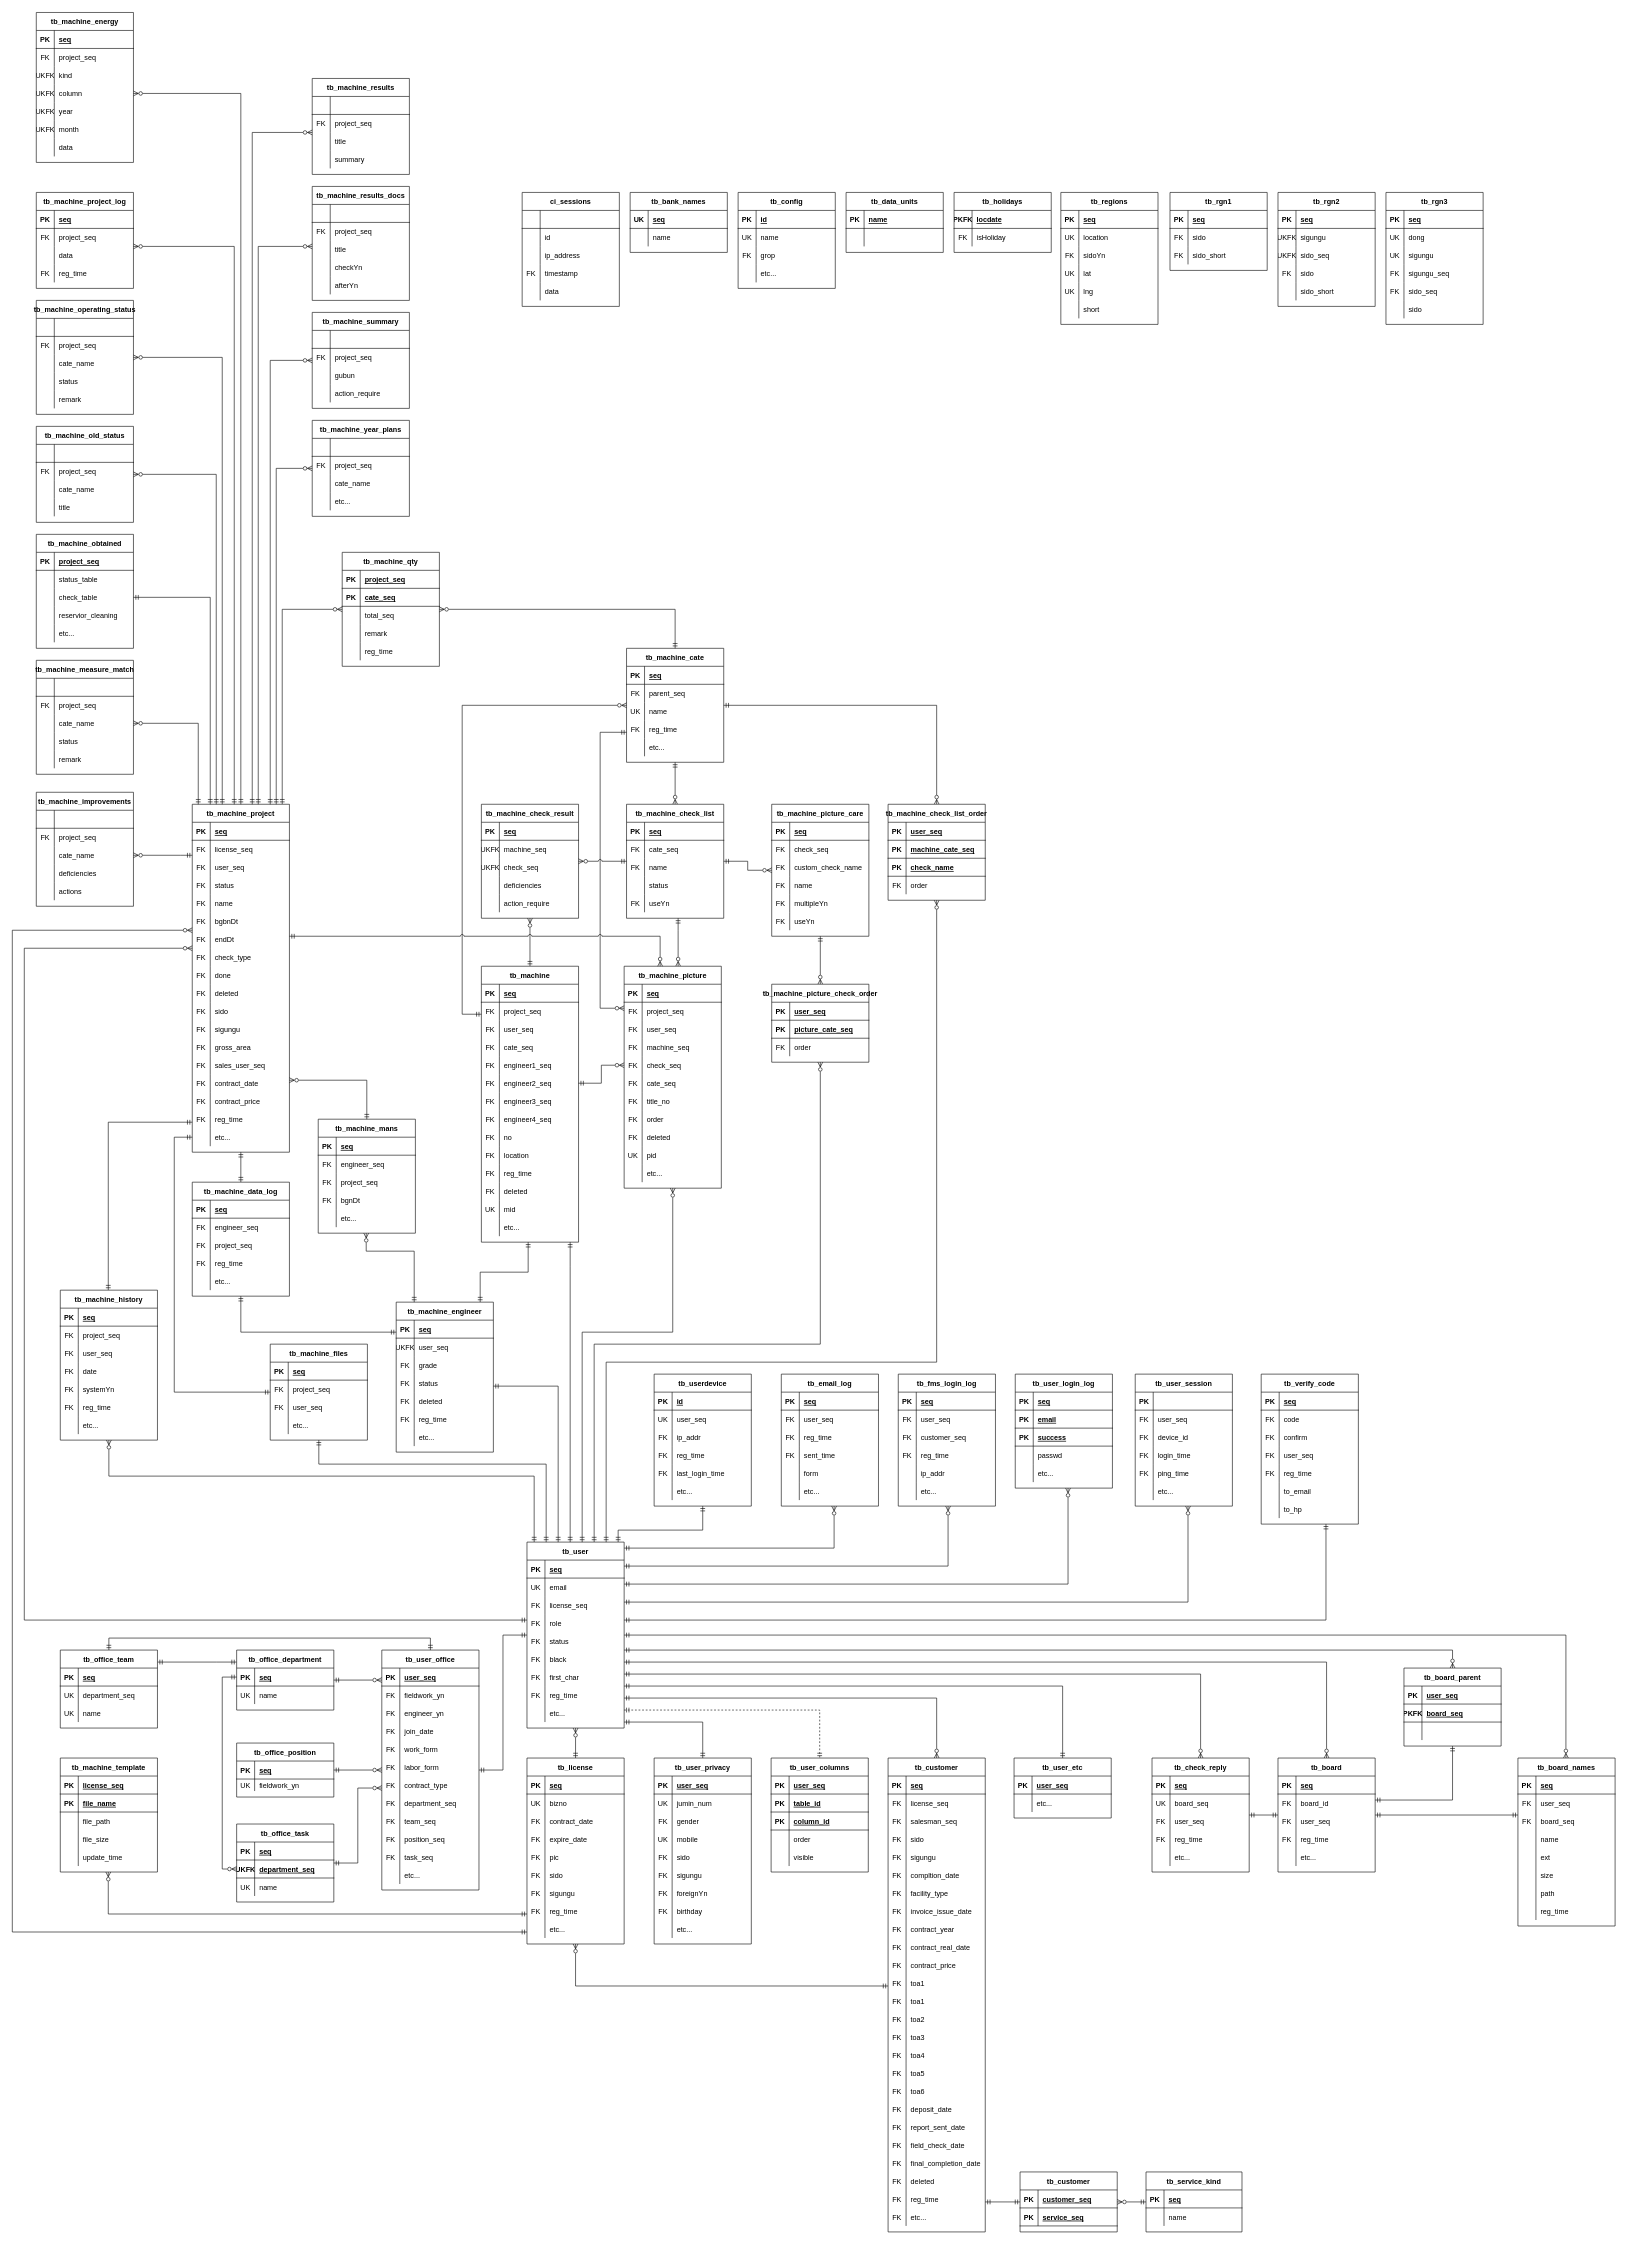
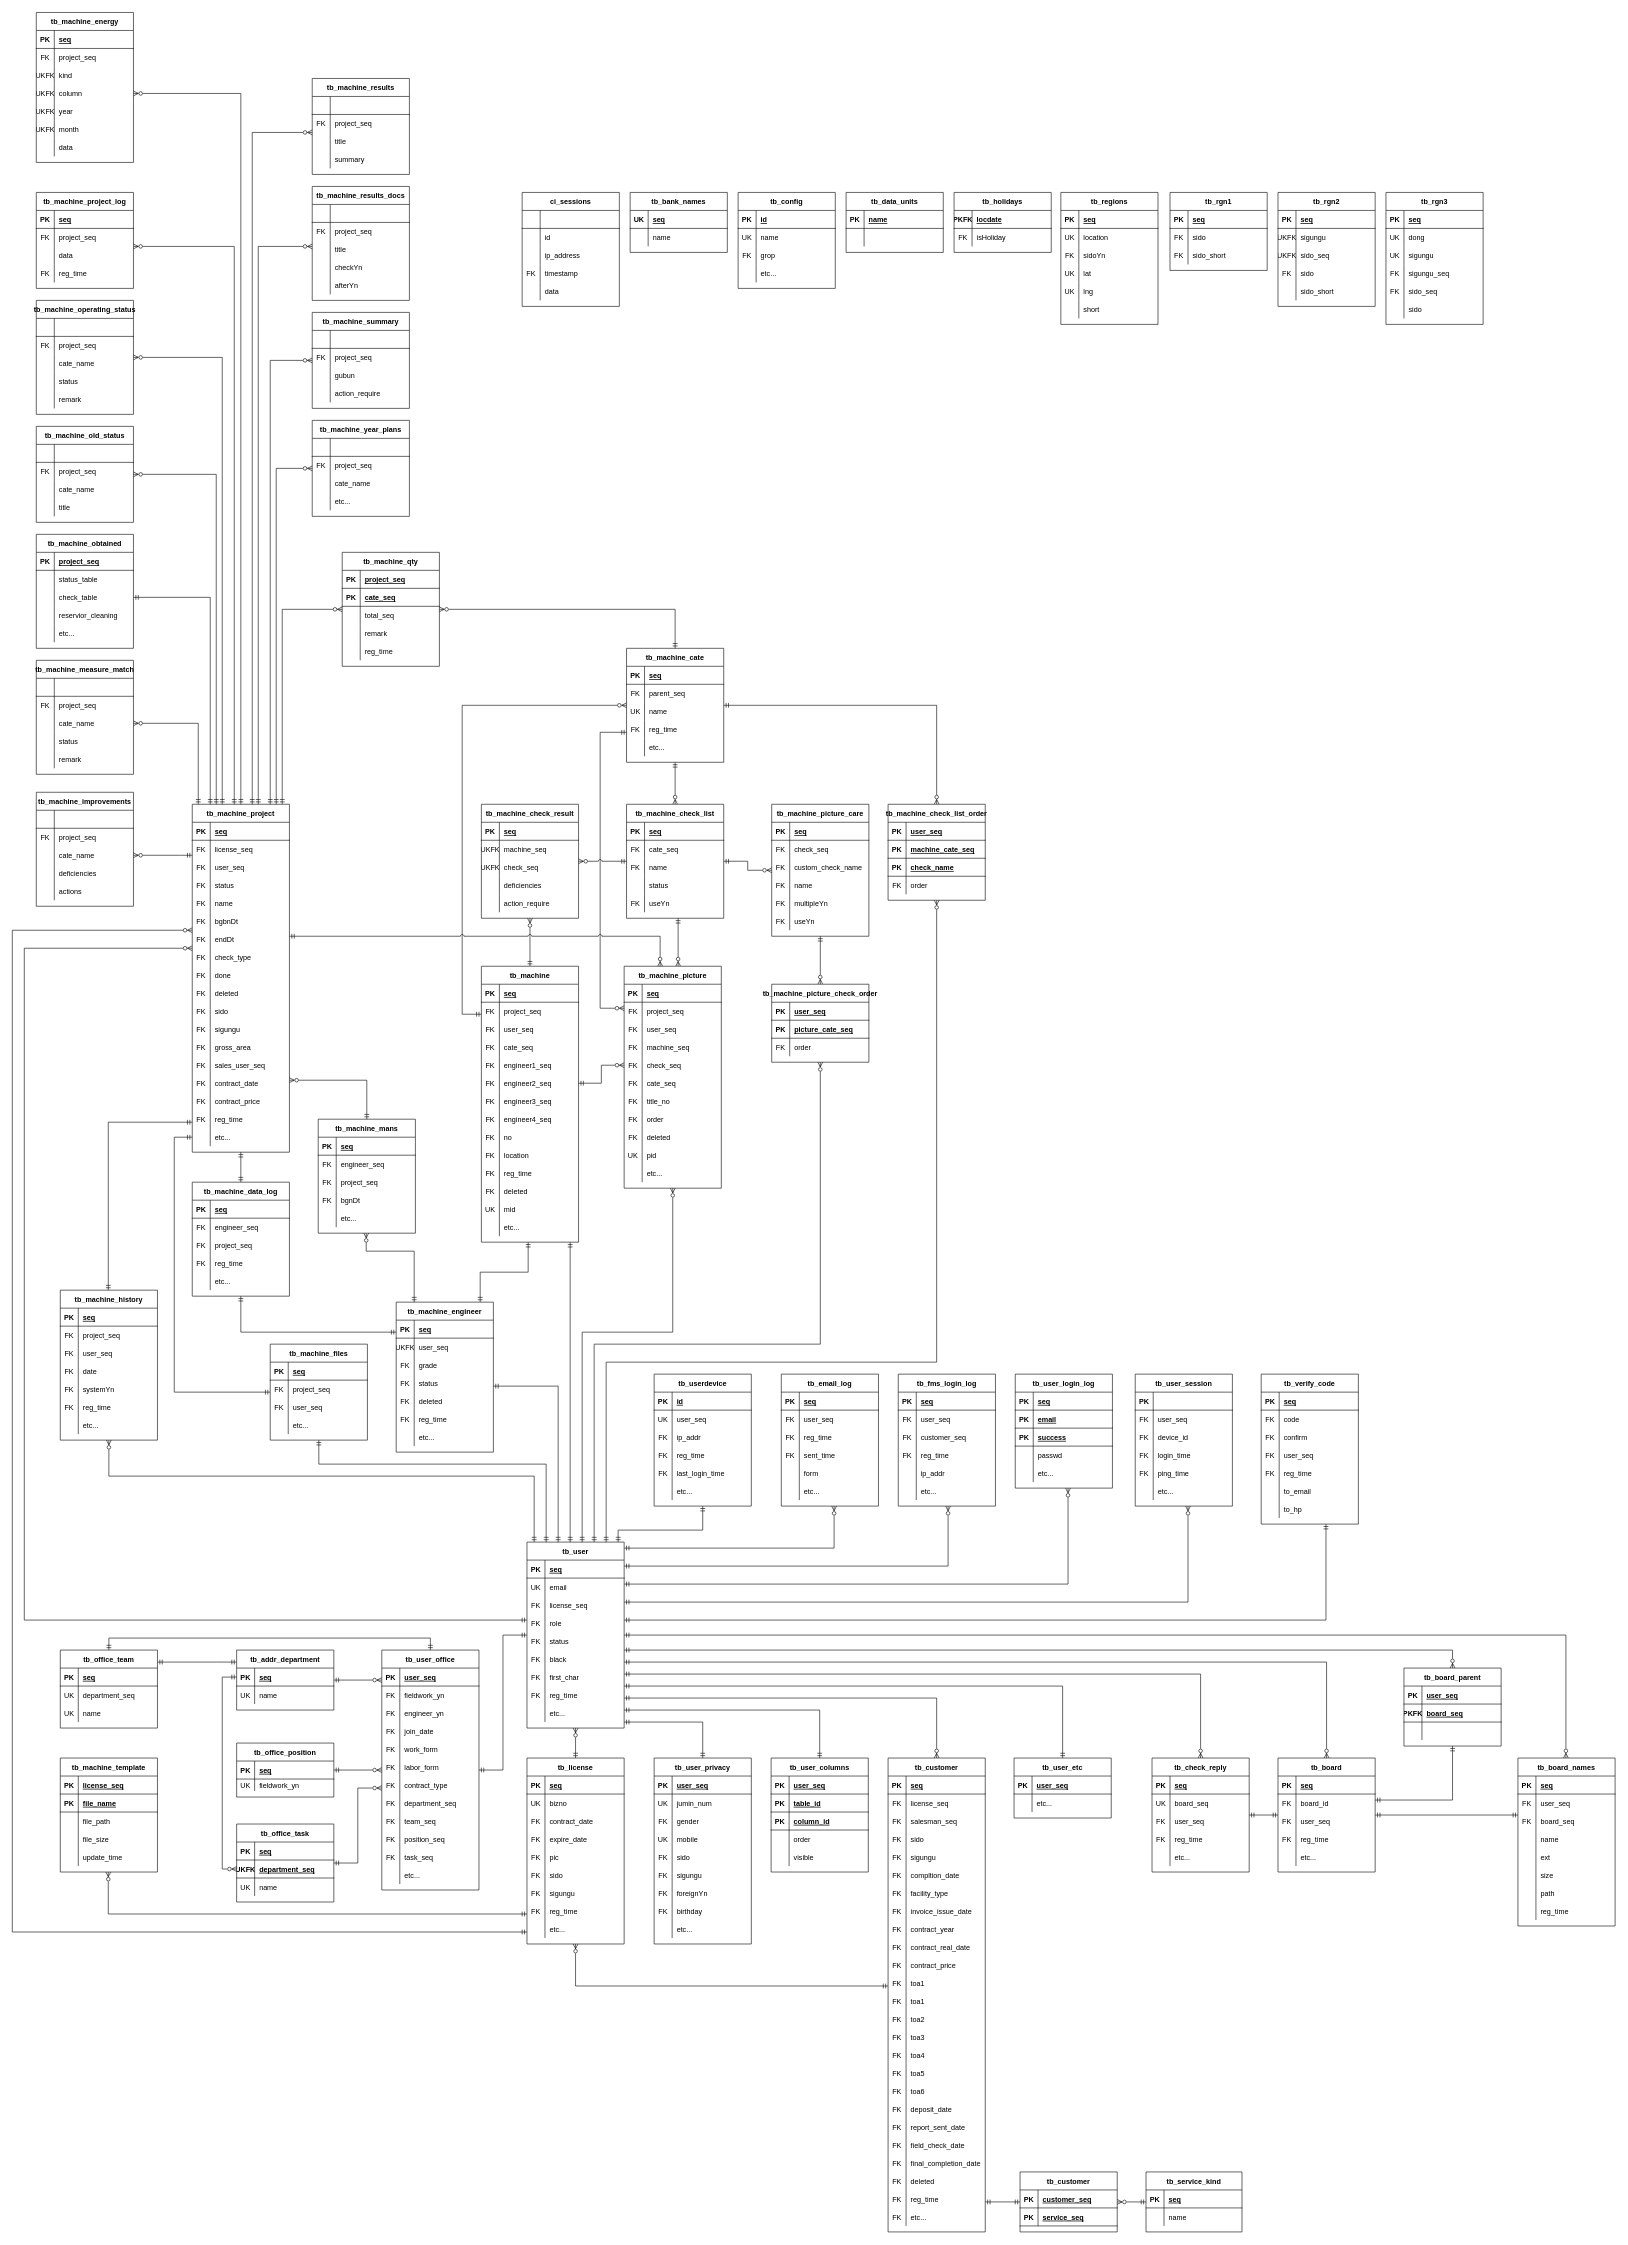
- <mxCell id="140" value="tb_office_department" style="shape=table;startSize=30;container=1;collapsible=1;childLayout=tableLayout;fixedRows=1;rowLines=0;fontStyle=1;align=center;resizeLast=1;" parent="1" vertex="1"><mxGeometry x="394" y="2750" width="162" height="100" as="geometry"><mxRectangle x="20" y="150" width="80" height="30" as="alternateBounds" /></mxGeometry></mxCell>
+ <mxCell id="140" value="tb_addr_department" style="shape=table;startSize=30;container=1;collapsible=1;childLayout=tableLayout;fixedRows=1;rowLines=0;fontStyle=1;align=center;resizeLast=1;" parent="1" vertex="1"><mxGeometry x="394" y="2750" width="162" height="100" as="geometry"><mxRectangle x="20" y="150" width="80" height="30" as="alternateBounds" /></mxGeometry></mxCell>
- <mxCell id="7" value="" style="edgeStyle=orthogonalEdgeStyle;rounded=0;orthogonalLoop=1;jettySize=auto;html=1;startArrow=ERmandOne;startFill=0;endArrow=ERmandOne;endFill=0;dashed=1;" parent="1" source="15" target="204" edge="1"><mxGeometry relative="1" as="geometry"><Array as="points"><mxPoint x="1366" y="2850" /></Array></mxGeometry></mxCell>
+ <mxCell id="7" value="" style="edgeStyle=orthogonalEdgeStyle;rounded=0;orthogonalLoop=1;jettySize=auto;html=1;startArrow=ERmandOne;startFill=0;endArrow=ERmandOne;endFill=0;" parent="1" source="15" target="204" edge="1"><mxGeometry relative="1" as="geometry"><Array as="points"><mxPoint x="1366" y="2850" /></Array></mxGeometry></mxCell>
